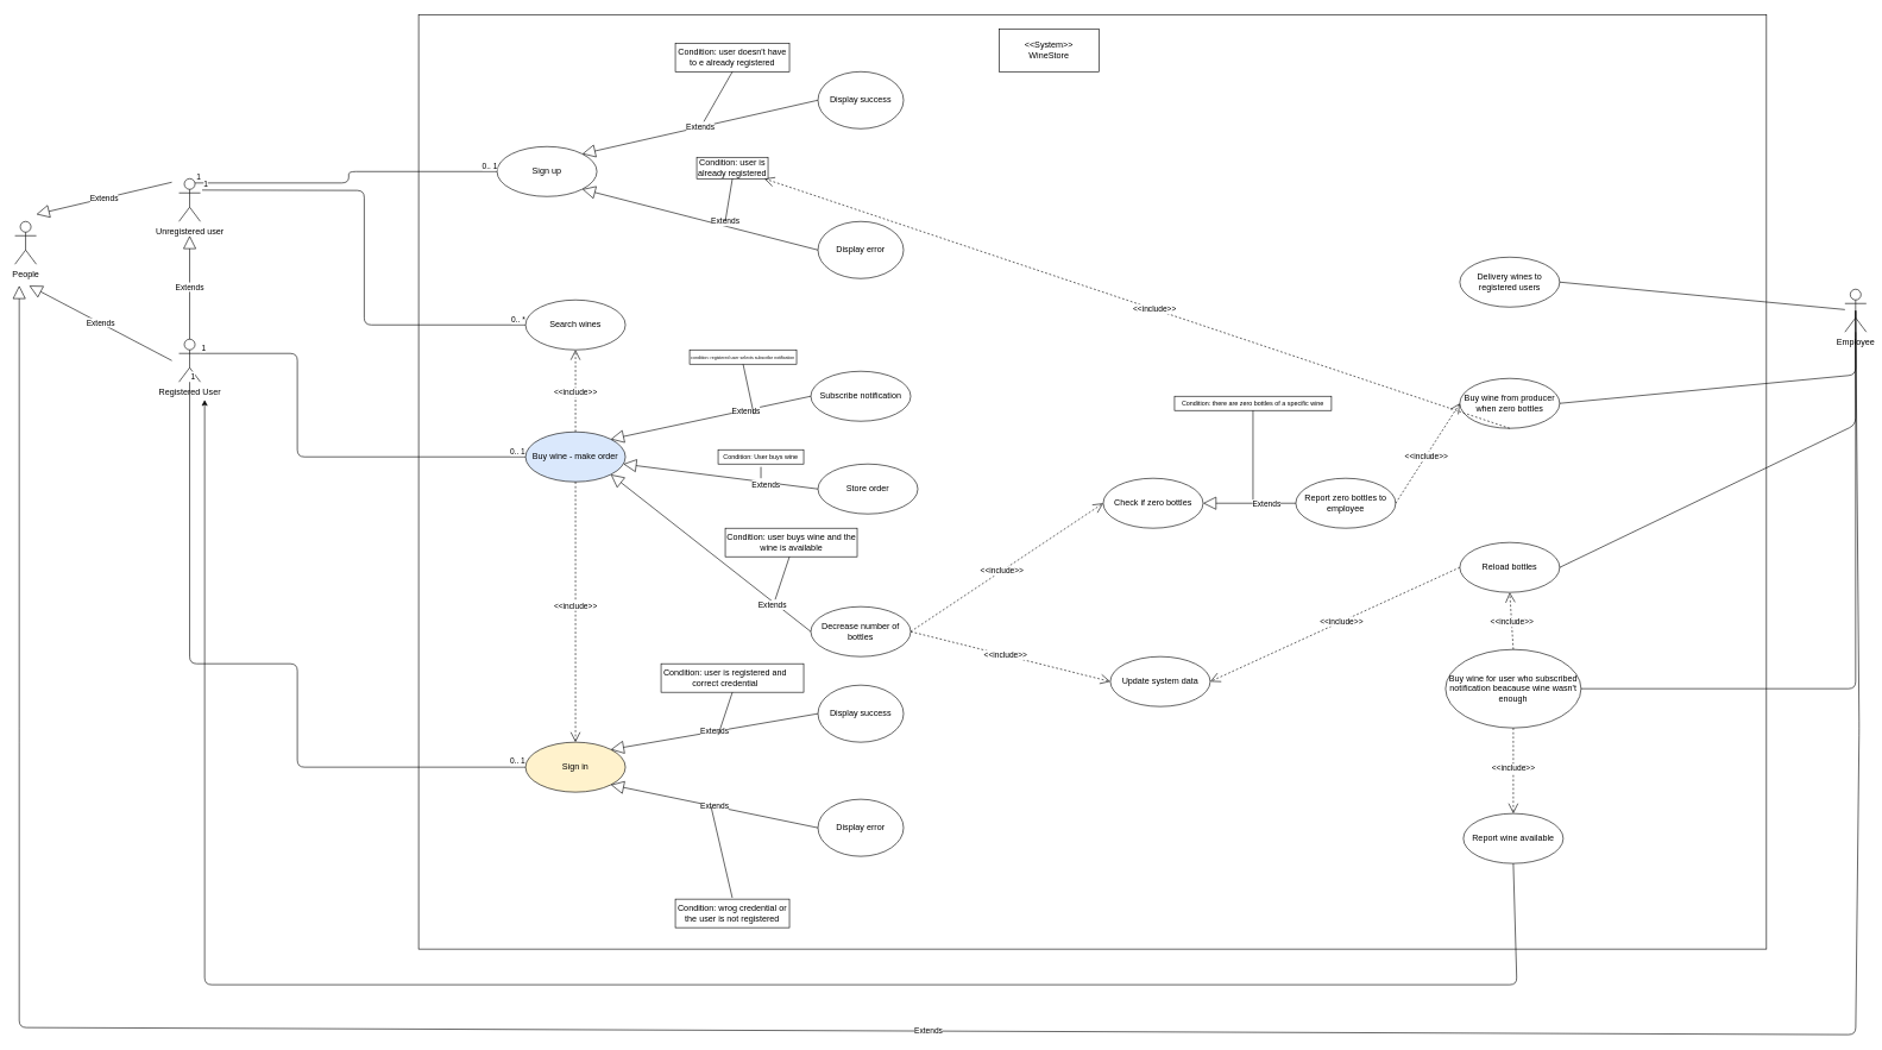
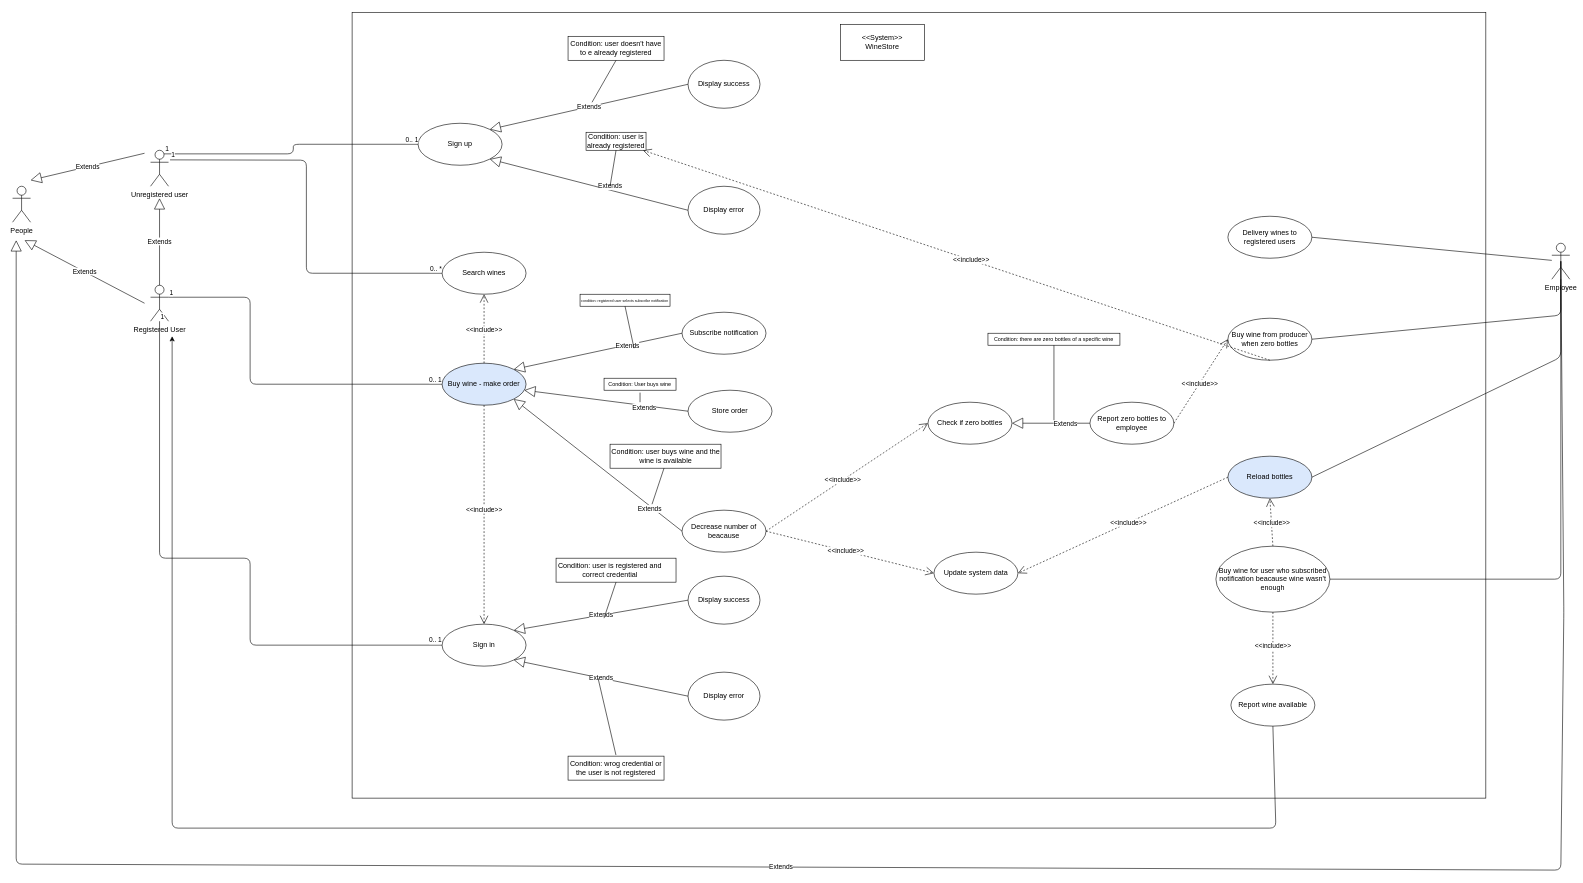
- <mxCell id="55" value="Reload bottles" style="ellipse;whiteSpace=wrap;html=1;" parent="1" vertex="1"><mxGeometry x="2046" y="760" width="140" height="70" as="geometry" /></mxCell>
+ <mxCell id="55" value="Reload bottles" style="ellipse;whiteSpace=wrap;html=1;fillColor=#dae8fc;" parent="1" vertex="1"><mxGeometry x="2046" y="760" width="140" height="70" as="geometry" /></mxCell>
- <mxCell id="38" value="Decrease number of bottles" style="ellipse;whiteSpace=wrap;html=1;" parent="1" vertex="1"><mxGeometry x="1136" y="850" width="140" height="70" as="geometry" /></mxCell>
+ <mxCell id="38" value="Decrease number of beacause" style="ellipse;whiteSpace=wrap;html=1;" parent="1" vertex="1"><mxGeometry x="1136" y="850" width="140" height="70" as="geometry" /></mxCell>
- <mxCell id="43" value="Sign in" style="ellipse;whiteSpace=wrap;html=1;fillColor=#fff2cc;" parent="1" vertex="1"><mxGeometry x="736" y="1040" width="140" height="70" as="geometry" /></mxCell>
+ <mxCell id="43" value="Sign in" style="ellipse;whiteSpace=wrap;html=1;" parent="1" vertex="1"><mxGeometry x="736" y="1040" width="140" height="70" as="geometry" /></mxCell>
